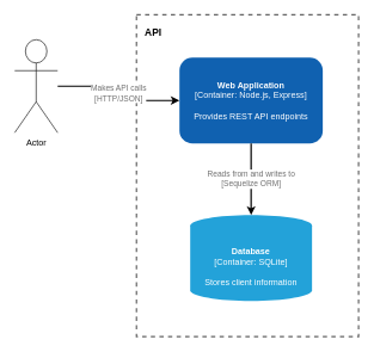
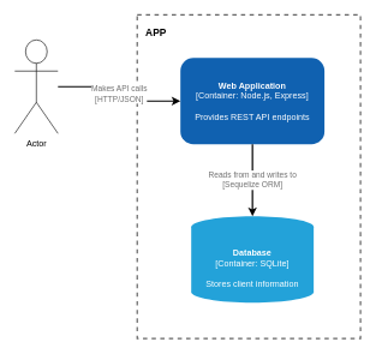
- <mxCell id="2" value="API" style="fillColor=none;strokeColor=#666666;strokeWidth=2;dashed=1;align=left;verticalAlign=top;fontStyle=1;fontSize=14;spacingLeft=10;spacingTop=10;" parent="1" vertex="1"><mxGeometry x="190" y="20" width="310" height="450" as="geometry" /></mxCell>
+ <mxCell id="2" value="APP" style="fillColor=none;strokeColor=#666666;strokeWidth=2;dashed=1;align=left;verticalAlign=top;fontStyle=1;fontSize=14;spacingLeft=10;spacingTop=10;" parent="1" vertex="1"><mxGeometry x="190" y="20" width="310" height="450" as="geometry" /></mxCell>
